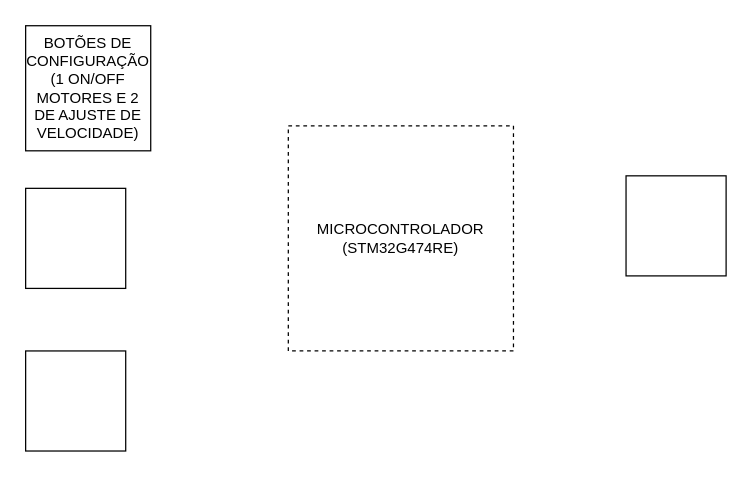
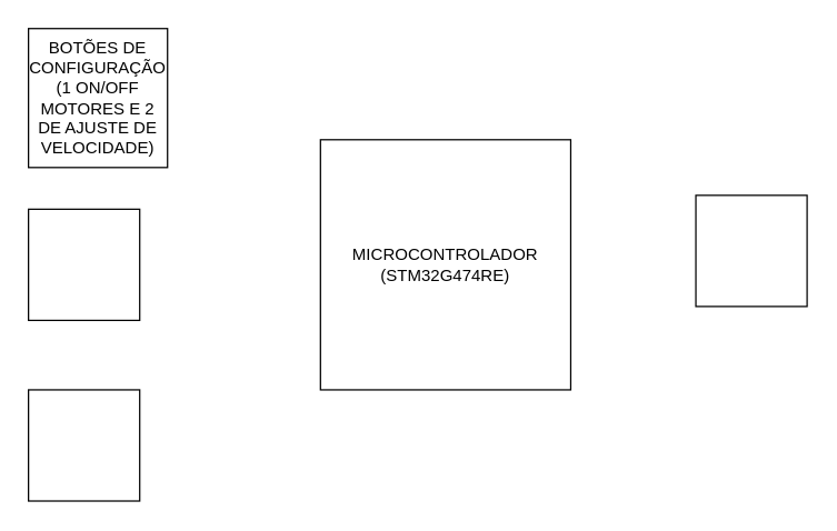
- <mxCell id="4" value="&lt;div&gt;MICROCONTROLADOR&lt;/div&gt;&lt;div&gt;(STM32G474RE)&lt;br&gt;&lt;/div&gt;" style="whiteSpace=wrap;html=1;aspect=fixed;dashed=1;" vertex="1" parent="1"><mxGeometry x="230" y="100" width="180" height="180" as="geometry" /></mxCell>
+ <mxCell id="4" value="&lt;div&gt;MICROCONTROLADOR&lt;/div&gt;&lt;div&gt;(STM32G474RE)&lt;br&gt;&lt;/div&gt;" style="whiteSpace=wrap;html=1;aspect=fixed;" vertex="1" parent="1"><mxGeometry x="230" y="100" width="180" height="180" as="geometry" /></mxCell>
